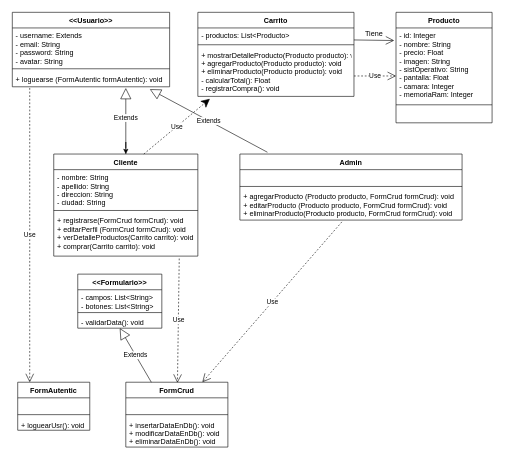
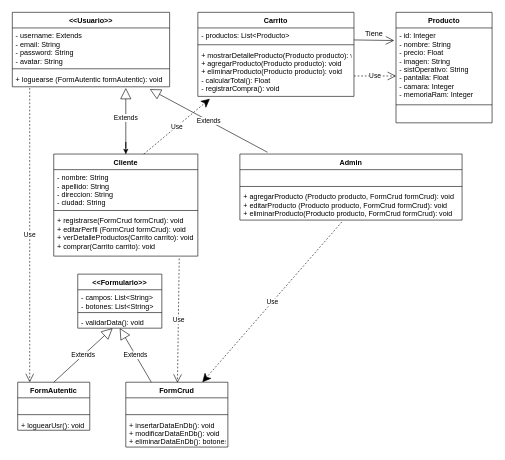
+ <mxCell id="41" value="Extends" style="endArrow=block;endSize=16;endFill=0;html=1;exitX=0.5;exitY=0;exitDx=0;exitDy=0;" parent="1" source="31" target="30" edge="1"><mxGeometry width="160" relative="1" as="geometry"><mxPoint x="89" y="626" as="sourcePoint" /><mxPoint x="159" y="581" as="targetPoint" /></mxGeometry></mxCell>
- <mxCell id="38" value="Use" style="endArrow=open;endSize=12;dashed=1;html=1;exitX=0.459;exitY=1.058;exitDx=0;exitDy=0;exitPerimeter=0;entryX=0.75;entryY=0;entryDx=0;entryDy=0;" parent="1" source="26" target="6" edge="1"><mxGeometry width="160" relative="1" as="geometry"><mxPoint x="332" y="556" as="sourcePoint" /><mxPoint x="379" y="606" as="targetPoint" /></mxGeometry></mxCell>
+ <mxCell id="38" value="Use" style="endArrow=classic;endSize=12;dashed=1;html=1;exitX=0.459;exitY=1.058;exitDx=0;exitDy=0;exitPerimeter=0;entryX=0.75;entryY=0;entryDx=0;entryDy=0;" parent="1" source="26" target="6" edge="1"><mxGeometry width="160" relative="1" as="geometry"><mxPoint x="332" y="556" as="sourcePoint" /><mxPoint x="379" y="606" as="targetPoint" /></mxGeometry></mxCell>
- <mxCell id="9" value="+ insertarDataEnDb(): void&#10;+ modificarDataEnDb(): void&#10;+ eliminarDataEnDb(): void" style="text;strokeColor=none;fillColor=none;align=left;verticalAlign=top;spacingLeft=4;spacingRight=4;overflow=hidden;rotatable=0;points=[[0,0.5],[1,0.5]];portConstraint=eastwest;" parent="6" vertex="1"><mxGeometry y="58" width="170" height="50" as="geometry" /></mxCell>
+ <mxCell id="9" value="+ insertarDataEnDb(): void&#10;+ modificarDataEnDb(): void&#10;+ eliminarDataEnDb(): botones" style="text;strokeColor=none;fillColor=none;align=left;verticalAlign=top;spacingLeft=4;spacingRight=4;overflow=hidden;rotatable=0;points=[[0,0.5],[1,0.5]];portConstraint=eastwest;" parent="6" vertex="1"><mxGeometry y="58" width="170" height="50" as="geometry" /></mxCell>
